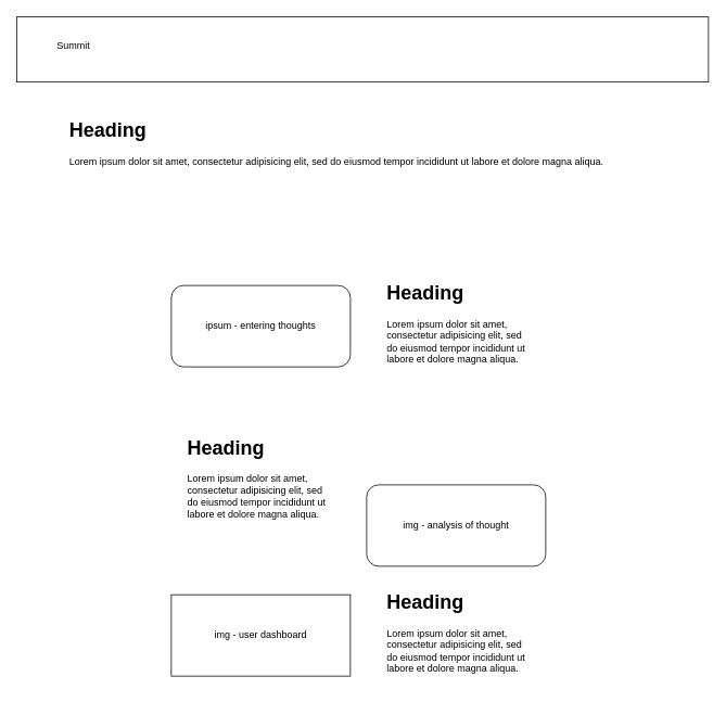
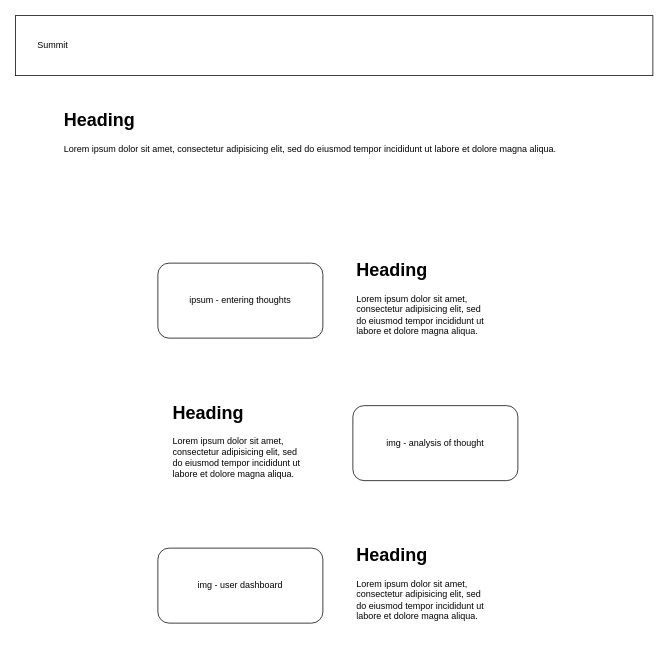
- <mxCell id="8" value="Summit" style="text;html=1;strokeColor=none;fillColor=none;align=center;verticalAlign=middle;whiteSpace=wrap;rounded=0;" parent="1" vertex="1"><mxGeometry x="60" y="40" width="60" height="30" as="geometry" /></mxCell>
+ <mxCell id="8" value="Summit" style="text;html=1;strokeColor=none;fillColor=none;align=center;verticalAlign=middle;whiteSpace=wrap;rounded=0;" parent="1" vertex="1"><mxGeometry x="40" y="45" width="60" height="30" as="geometry" /></mxCell>
- <mxCell id="3" value="img - analysis of thought" style="rounded=1;whiteSpace=wrap;html=1;" parent="1" vertex="1"><mxGeometry x="450" y="595" width="220" height="100" as="geometry" /></mxCell>
+ <mxCell id="3" value="img - analysis of thought" style="rounded=1;whiteSpace=wrap;html=1;" parent="1" vertex="1"><mxGeometry x="470" y="540" width="220" height="100" as="geometry" /></mxCell>
- <mxCell id="2" value="img - user dashboard" style="whiteSpace=wrap;html=1;rounded=0;" parent="1" vertex="1"><mxGeometry x="210" y="730" width="220" height="100" as="geometry" /></mxCell>
+ <mxCell id="2" value="img - user dashboard" style="rounded=1;whiteSpace=wrap;html=1;" parent="1" vertex="1"><mxGeometry x="210" y="730" width="220" height="100" as="geometry" /></mxCell>
